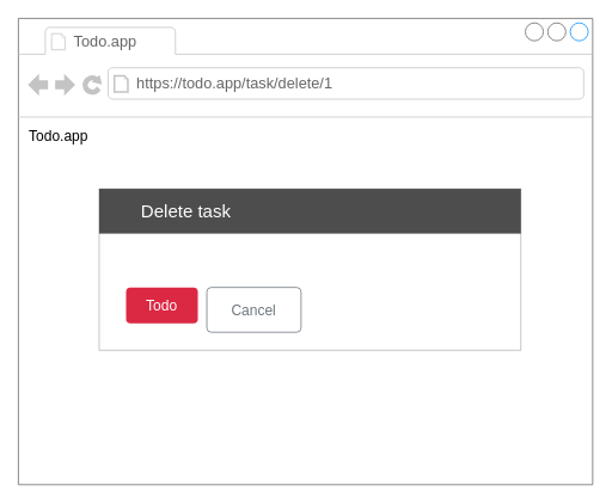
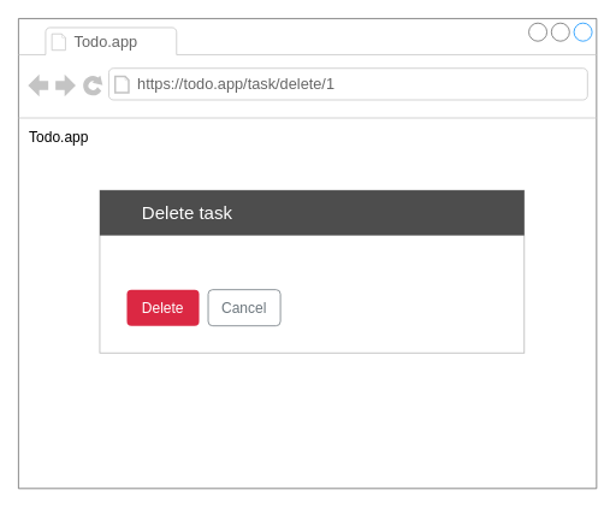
- <mxCell id="13" value="Todo" style="html=1;shadow=0;dashed=0;shape=mxgraph.bootstrap.rrect;rSize=5;strokeColor=none;strokeWidth=1;fillColor=#DB2843;fontColor=#FFFFFF;whiteSpace=wrap;align=center;verticalAlign=middle;spacingLeft=0;fontStyle=0;fontSize=16;spacing=5;" vertex="1" parent="2"><mxGeometry x="120" y="300" width="80" height="40" as="geometry" /></mxCell>
+ <mxCell id="13" value="Delete" style="html=1;shadow=0;dashed=0;shape=mxgraph.bootstrap.rrect;rSize=5;strokeColor=none;strokeWidth=1;fillColor=#DB2843;fontColor=#FFFFFF;whiteSpace=wrap;align=center;verticalAlign=middle;spacingLeft=0;fontStyle=0;fontSize=16;spacing=5;" vertex="1" parent="2"><mxGeometry x="120" y="300" width="80" height="40" as="geometry" /></mxCell>
- <mxCell id="12" value="Cancel" style="html=1;shadow=0;dashed=0;shape=mxgraph.bootstrap.rrect;rSize=5;strokeColor=#6C767D;strokeWidth=1;fillColor=none;fontColor=#6C767D;whiteSpace=wrap;align=center;verticalAlign=middle;spacingLeft=0;fontStyle=0;fontSize=16;spacing=5;" vertex="1" parent="2"><mxGeometry x="210" y="300" width="105" height="50" as="geometry" /></mxCell>
+ <mxCell id="12" value="Cancel" style="html=1;shadow=0;dashed=0;shape=mxgraph.bootstrap.rrect;rSize=5;strokeColor=#6C767D;strokeWidth=1;fillColor=none;fontColor=#6C767D;whiteSpace=wrap;align=center;verticalAlign=middle;spacingLeft=0;fontStyle=0;fontSize=16;spacing=5;" vertex="1" parent="2"><mxGeometry x="210" y="300" width="80" height="40" as="geometry" /></mxCell>
